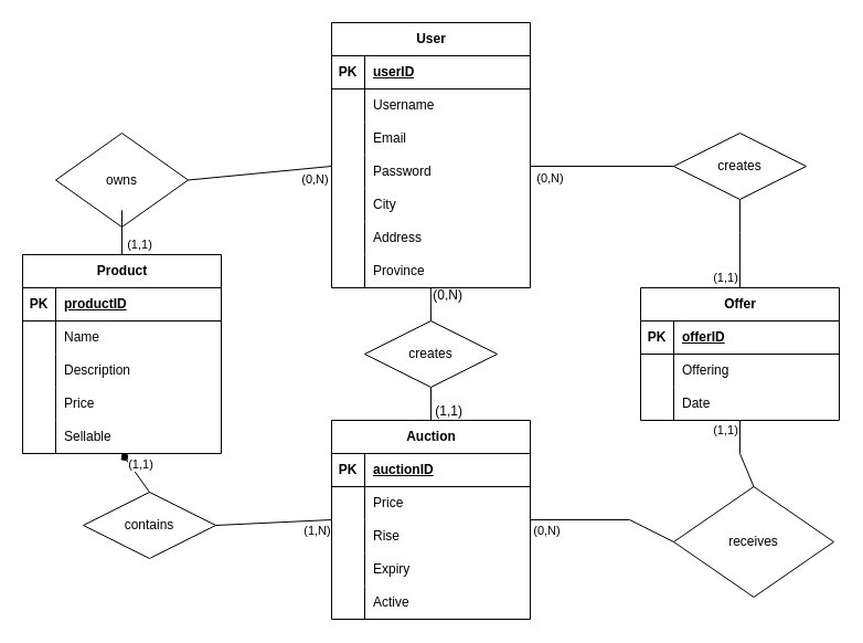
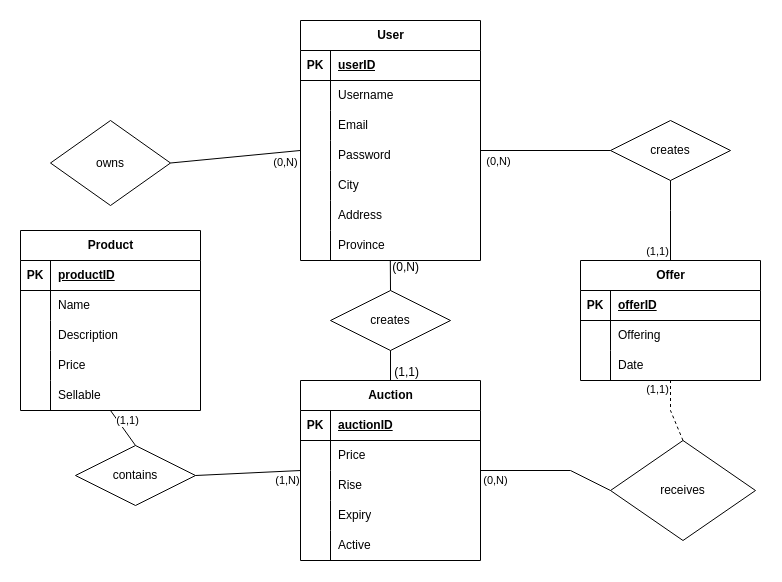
- <mxCell id="87" value="" style="endArrow=none;html=1;rounded=0;entryX=0.5;entryY=1;entryDx=0;entryDy=0;exitX=0.5;exitY=0;exitDx=0;exitDy=0;" parent="1" source="50" target="86" edge="1"><mxGeometry relative="1" as="geometry"><mxPoint x="-150" y="120" as="sourcePoint" /><mxPoint x="10" y="120" as="targetPoint" /><Array as="points"><mxPoint x="110" y="190" /></Array></mxGeometry></mxCell>
- <mxCell id="88" value="(1,1)" style="edgeLabel;html=1;align=center;verticalAlign=middle;resizable=0;points=[];" parent="87" vertex="1" connectable="0"><mxGeometry x="-0.941" relative="1" as="geometry"><mxPoint x="15" y="-8" as="offset" /></mxGeometry></mxCell>
- <mxCell id="80" value="" style="endArrow=none;html=1;rounded=0;exitX=0.5;exitY=0;exitDx=0;exitDy=0;entryX=0.5;entryY=1;entryDx=0;entryDy=0;" parent="1" source="68" target="24" edge="1"><mxGeometry relative="1" as="geometry"><mxPoint x="750" y="160" as="sourcePoint" /><mxPoint x="670" y="395" as="targetPoint" /><Array as="points"><mxPoint x="670" y="410" /></Array></mxGeometry></mxCell>
+ <mxCell id="80" value="" style="endArrow=none;html=1;rounded=0;exitX=0.5;exitY=0;exitDx=0;exitDy=0;entryX=0.5;entryY=1;entryDx=0;entryDy=0;dashed=1;" parent="1" source="68" target="24" edge="1"><mxGeometry relative="1" as="geometry"><mxPoint x="750" y="160" as="sourcePoint" /><mxPoint x="670" y="395" as="targetPoint" /><Array as="points"><mxPoint x="670" y="410" /></Array></mxGeometry></mxCell>
- <mxCell id="76" value="" style="endArrow=diamond;html=1;rounded=0;exitX=0.5;exitY=0;exitDx=0;exitDy=0;entryX=0.5;entryY=1;entryDx=0;entryDy=0;" parent="1" source="69" target="50" edge="1"><mxGeometry relative="1" as="geometry"><mxPoint x="170" y="480" as="sourcePoint" /><mxPoint x="110" y="425.06" as="targetPoint" /><Array as="points" /></mxGeometry></mxCell>
+ <mxCell id="76" value="" style="endArrow=none;html=1;rounded=0;exitX=0.5;exitY=0;exitDx=0;exitDy=0;entryX=0.5;entryY=1;entryDx=0;entryDy=0;" parent="1" source="69" target="50" edge="1"><mxGeometry relative="1" as="geometry"><mxPoint x="170" y="480" as="sourcePoint" /><mxPoint x="110" y="425.06" as="targetPoint" /><Array as="points" /></mxGeometry></mxCell>
